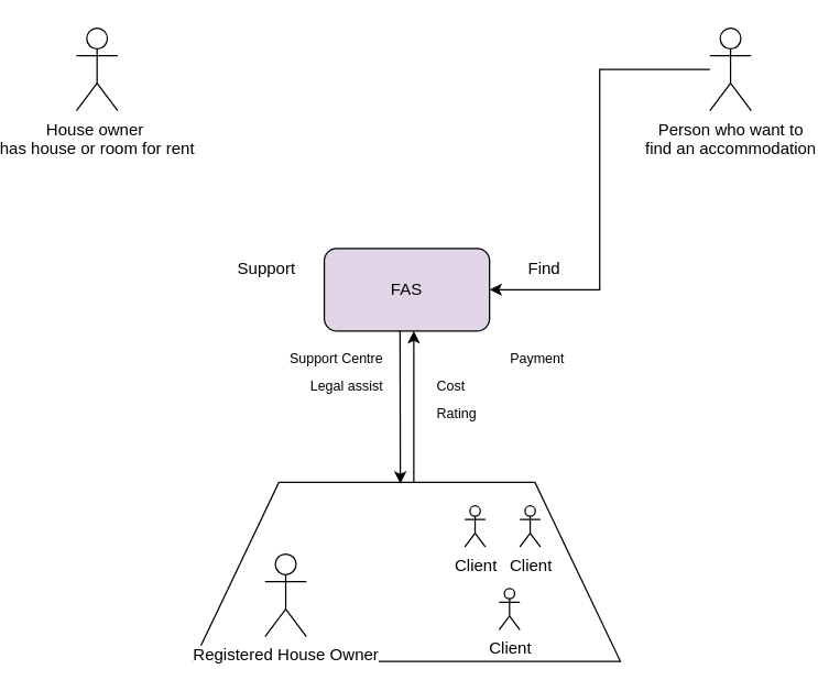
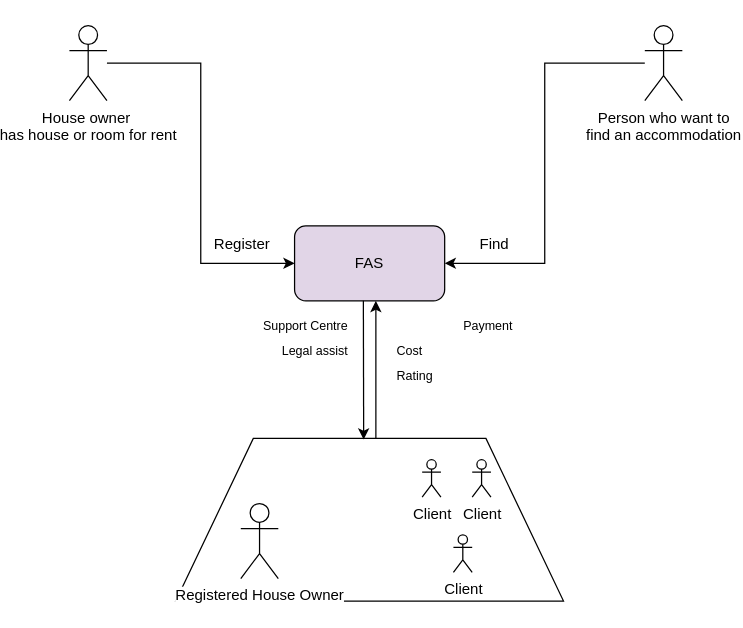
+ <mxCell id="5" style="edgeStyle=orthogonalEdgeStyle;rounded=0;orthogonalLoop=1;jettySize=auto;html=1;entryX=0;entryY=0.5;entryDx=0;entryDy=0;" edge="1" parent="1" source="6" target="7"><mxGeometry relative="1" as="geometry" /></mxCell>
- <mxCell id="8" value="Support&amp;nbsp;" style="text;html=1;strokeColor=none;fillColor=none;align=center;verticalAlign=middle;whiteSpace=wrap;rounded=0;" vertex="1" parent="1"><mxGeometry x="130" y="180" width="60" height="30" as="geometry" /></mxCell>
+ <mxCell id="8" value="Register&amp;nbsp;" style="text;html=1;strokeColor=none;fillColor=none;align=center;verticalAlign=middle;whiteSpace=wrap;rounded=0;" vertex="1" parent="1"><mxGeometry x="130" y="180" width="60" height="30" as="geometry" /></mxCell>
